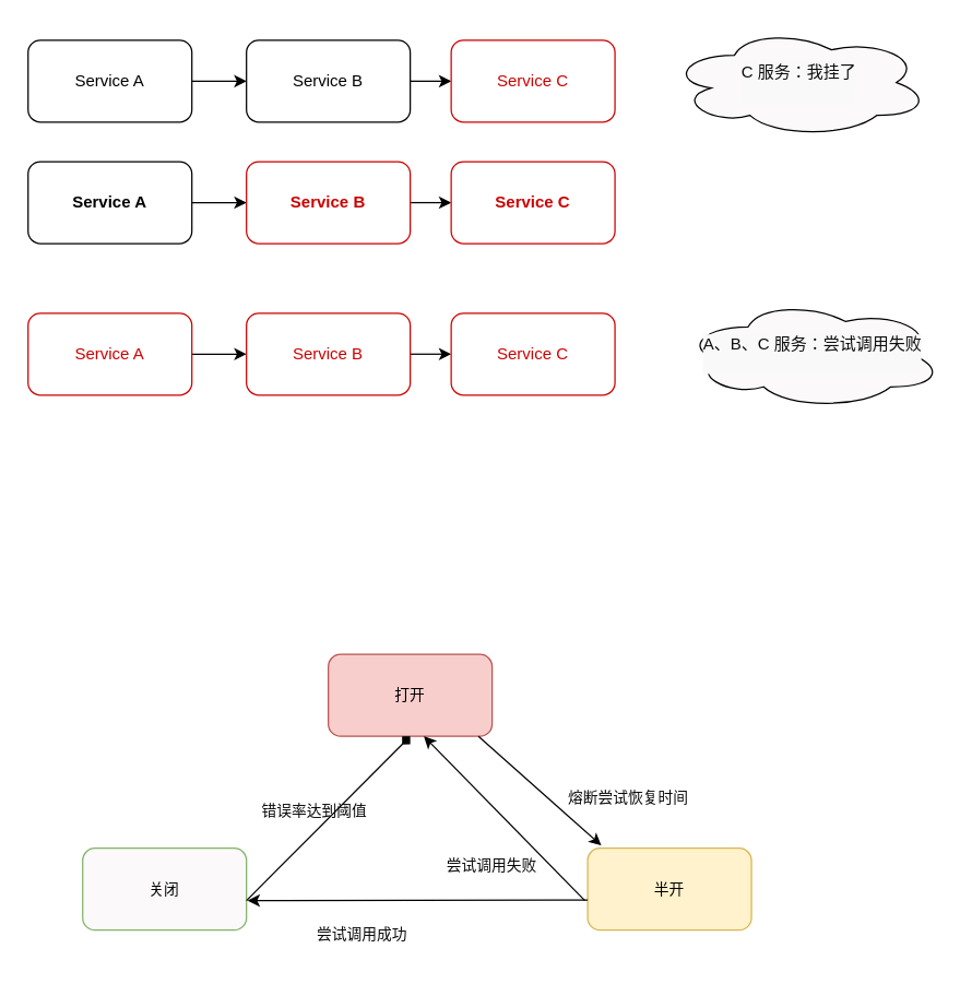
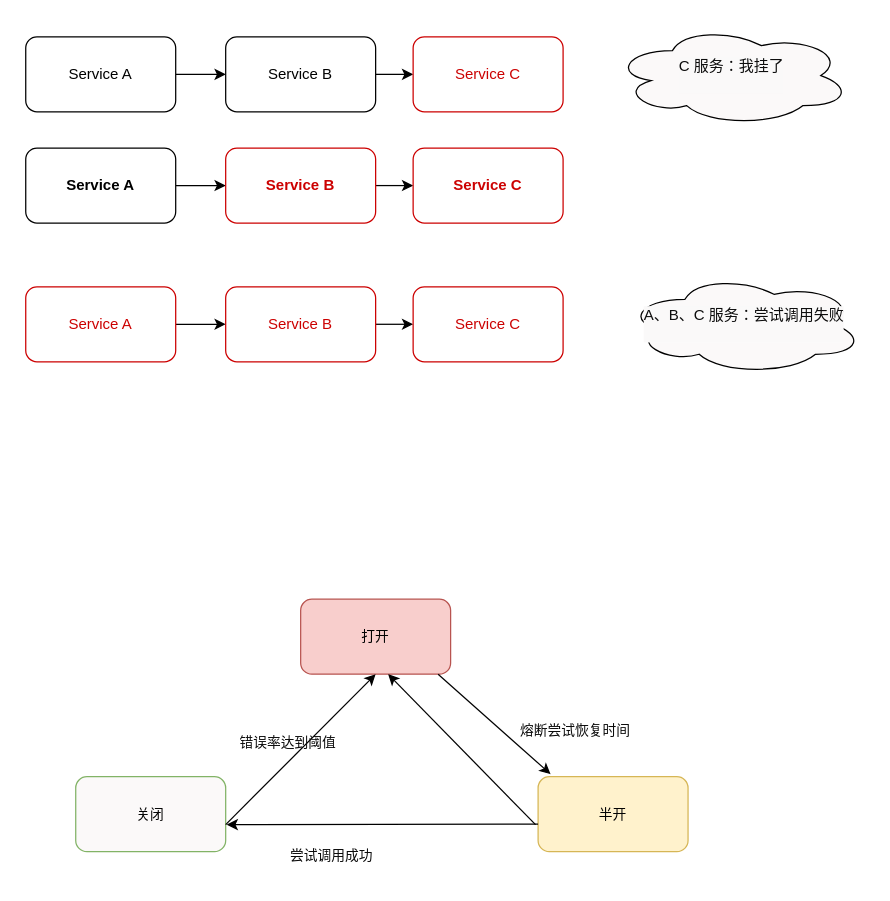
- <mxCell id="22" value="" style="endArrow=diamond;html=1;rounded=0;fontSize=11;fontColor=#cc0000;entryX=0.5;entryY=1;entryDx=0;entryDy=0;exitX=1;exitY=0.64;exitDx=0;exitDy=0;exitPerimeter=0;" edge="1" parent="1" source="20" target="19"><mxGeometry width="50" height="50" relative="1" as="geometry"><mxPoint x="160" y="659" as="sourcePoint" /><mxPoint x="300" y="599" as="targetPoint" /></mxGeometry></mxCell>
+ <mxCell id="22" value="" style="endArrow=classic;html=1;rounded=0;fontSize=11;fontColor=#cc0000;entryX=0.5;entryY=1;entryDx=0;entryDy=0;exitX=1;exitY=0.64;exitDx=0;exitDy=0;exitPerimeter=0;" edge="1" parent="1" source="20" target="19"><mxGeometry width="50" height="50" relative="1" as="geometry"><mxPoint x="160" y="659" as="sourcePoint" /><mxPoint x="300" y="599" as="targetPoint" /></mxGeometry></mxCell>
- <mxCell id="25" value="尝试调用失败" style="text;strokeColor=none;align=center;fillColor=none;html=1;verticalAlign=middle;whiteSpace=wrap;rounded=0;fontSize=11;fontColor=#0a0a0a;" vertex="1" parent="1"><mxGeometry x="320" y="619" width="80" height="30" as="geometry" /></mxCell>
